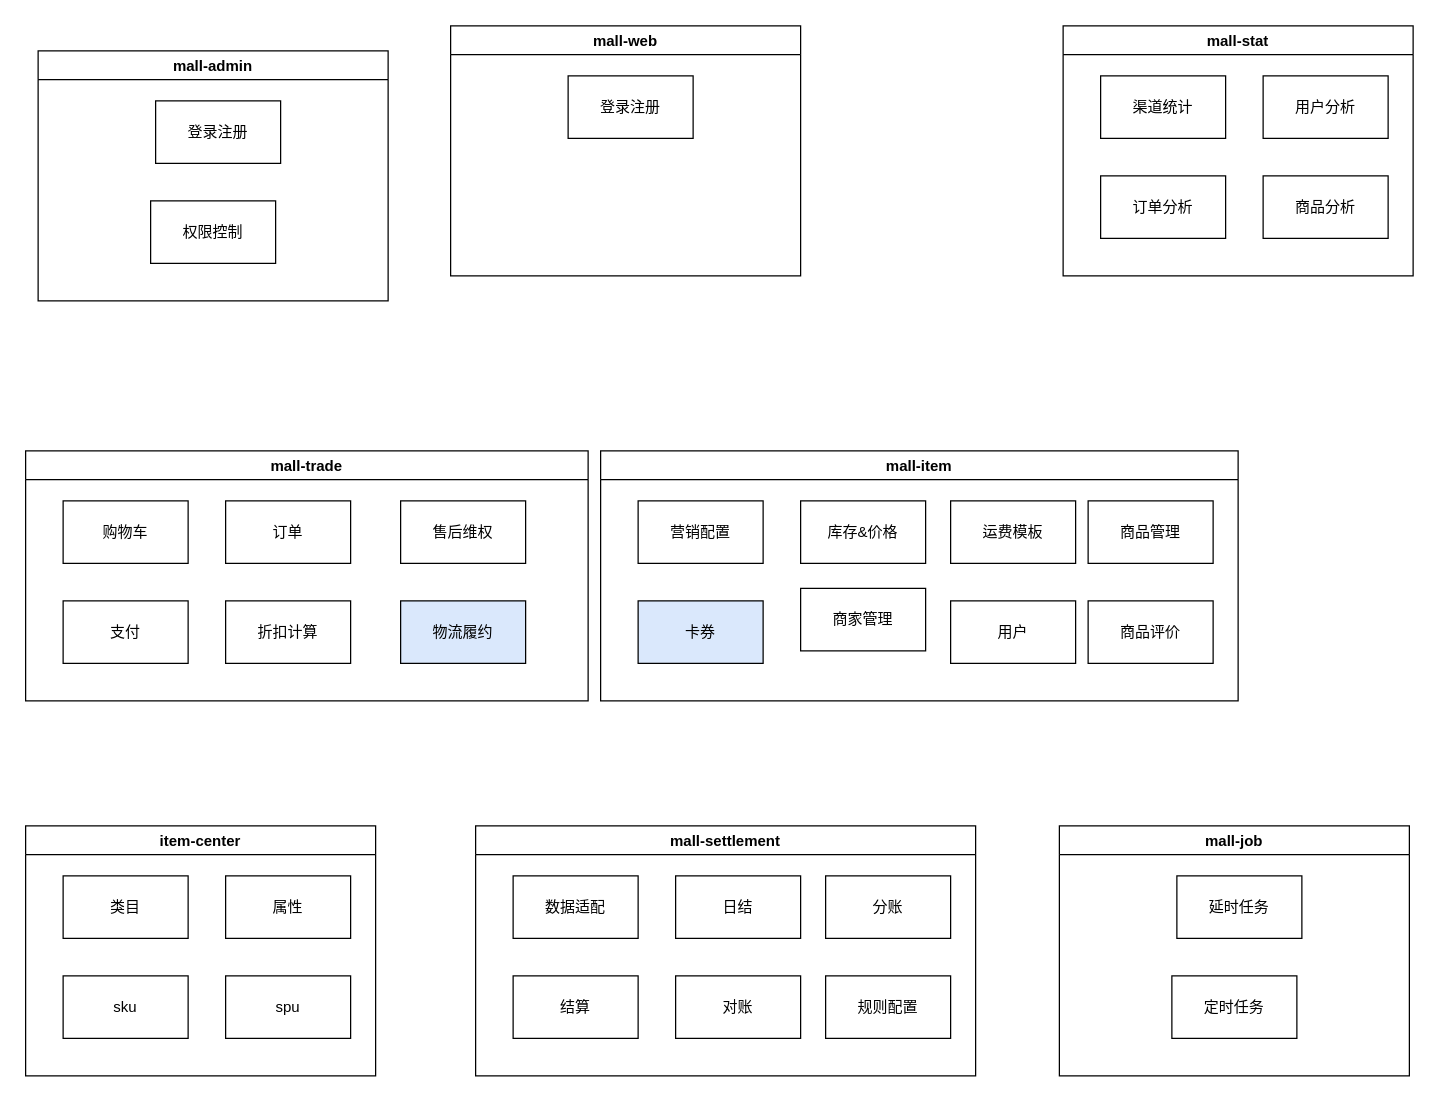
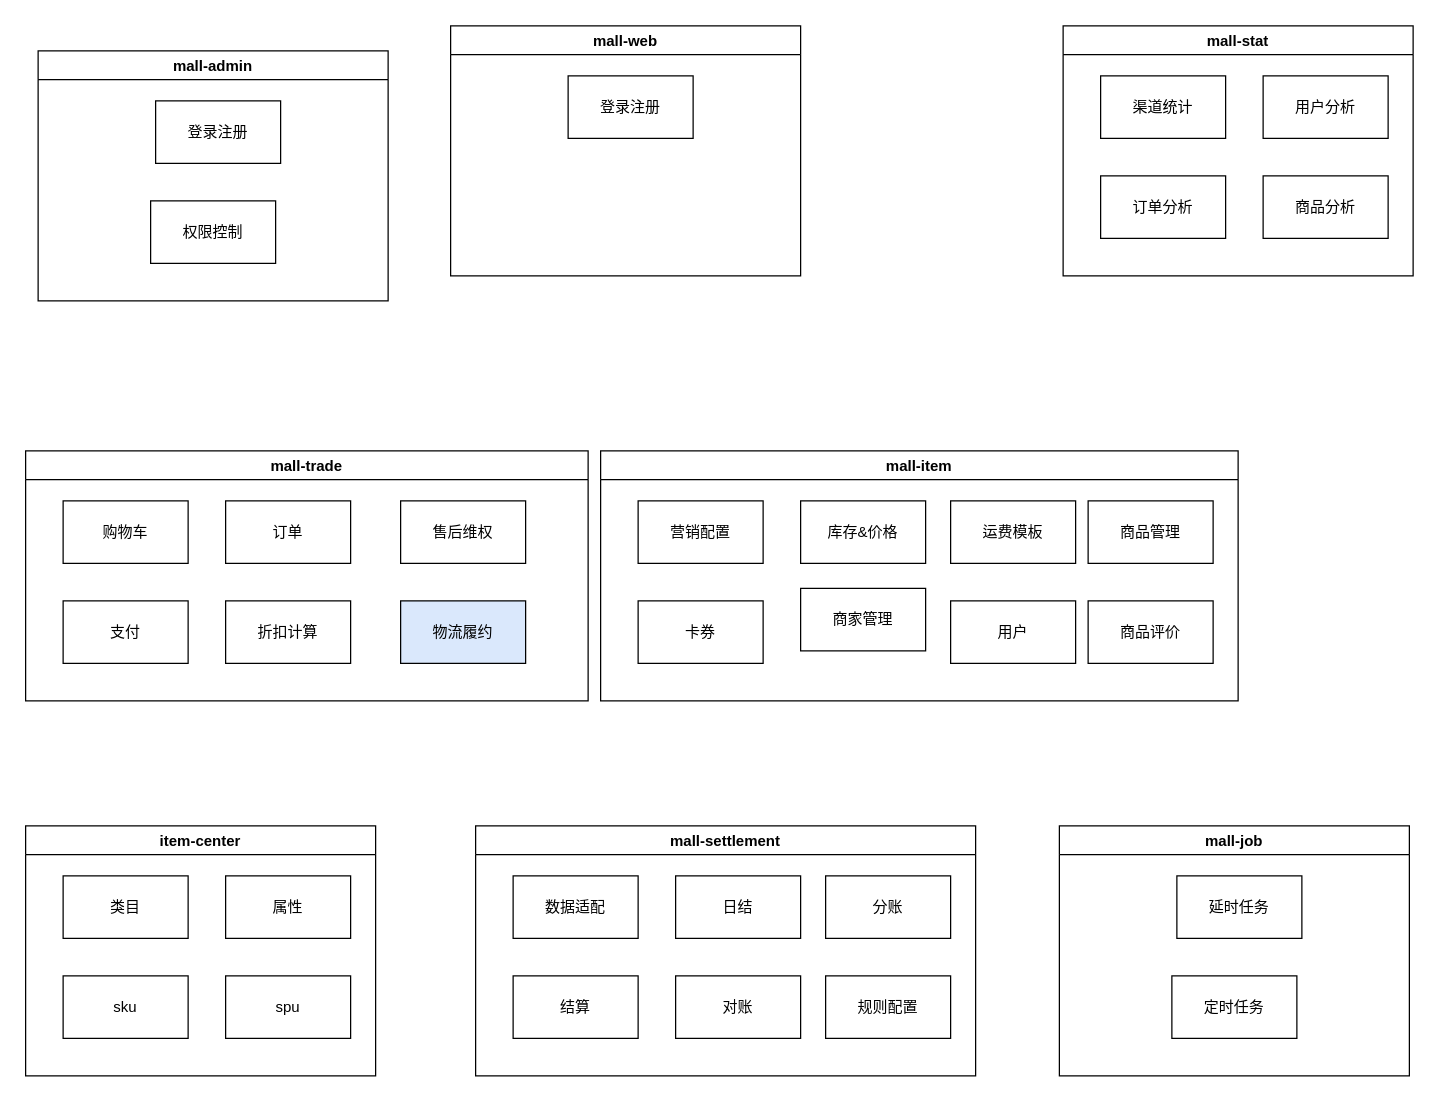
- <mxCell id="17" value="卡券" style="rounded=0;whiteSpace=wrap;html=1;fillColor=#dae8fc;" vertex="1" parent="14"><mxGeometry x="30" y="120" width="100" height="50" as="geometry" /></mxCell>
+ <mxCell id="17" value="卡券" style="rounded=0;whiteSpace=wrap;html=1;" vertex="1" parent="14"><mxGeometry x="30" y="120" width="100" height="50" as="geometry" /></mxCell>
